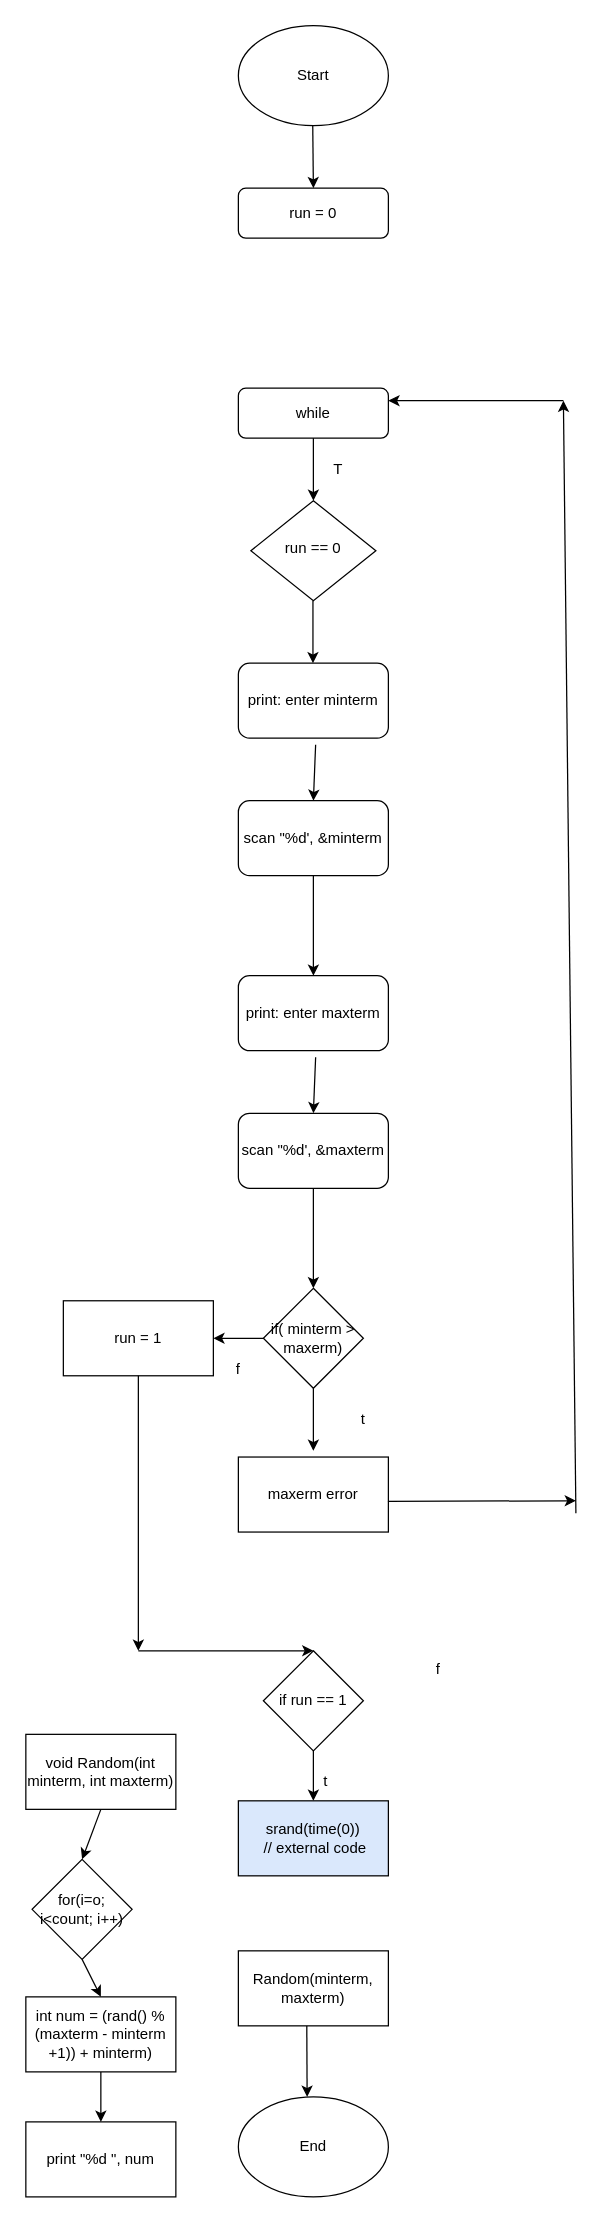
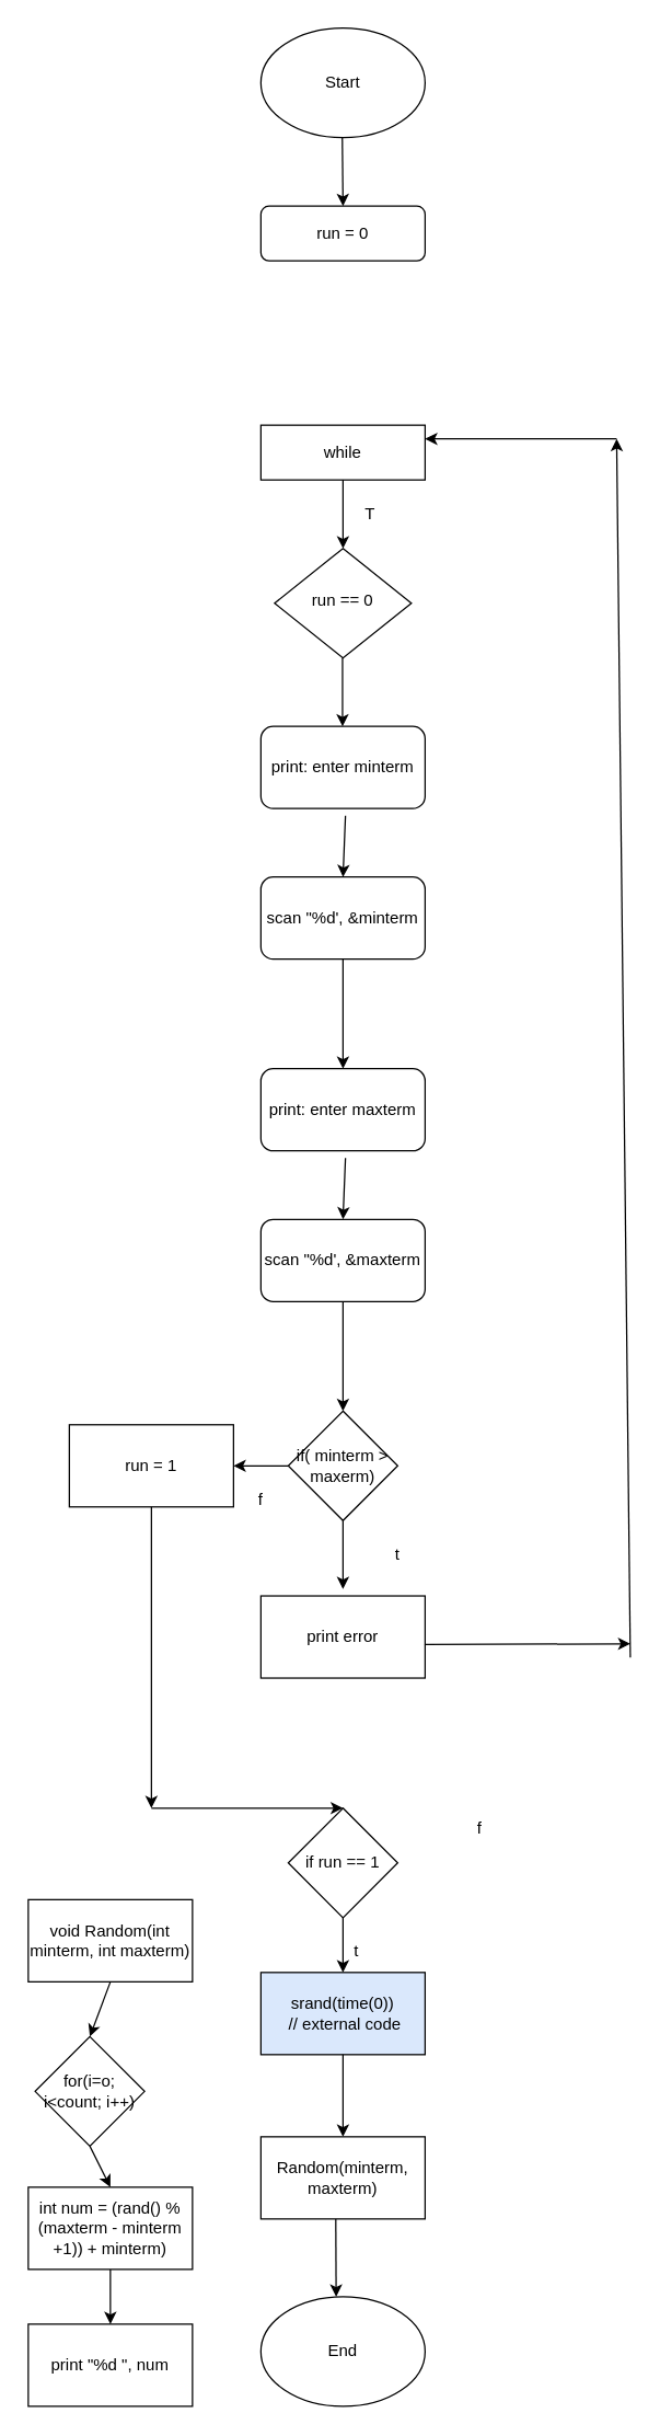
- <mxCell id="2" value="while" style="rounded=1;whiteSpace=wrap;html=1;fontSize=12;glass=0;strokeWidth=1;shadow=0;" vertex="1" parent="1"><mxGeometry x="190" y="310" width="120" height="40" as="geometry" /></mxCell>
+ <mxCell id="2" value="while" style="whiteSpace=wrap;html=1;fontSize=12;glass=0;strokeWidth=1;shadow=0;rounded=0;" vertex="1" parent="1"><mxGeometry x="190" y="310" width="120" height="40" as="geometry" /></mxCell>
- <mxCell id="9" value="maxerm error" style="rounded=0;whiteSpace=wrap;html=1;" vertex="1" parent="1"><mxGeometry x="190" y="1165" width="120" height="60" as="geometry" /></mxCell>
+ <mxCell id="9" value="print error" style="rounded=0;whiteSpace=wrap;html=1;" vertex="1" parent="1"><mxGeometry x="190" y="1165" width="120" height="60" as="geometry" /></mxCell>
+ <mxCell id="25" value="" style="endArrow=classic;html=1;rounded=0;exitX=0.5;exitY=1;exitDx=0;exitDy=0;entryX=0.5;entryY=0;entryDx=0;entryDy=0;" edge="1" parent="1" source="19" target="36"><mxGeometry width="50" height="50" relative="1" as="geometry"><mxPoint x="250" y="1720" as="sourcePoint" /><mxPoint x="250" y="1690" as="targetPoint" /></mxGeometry></mxCell>
